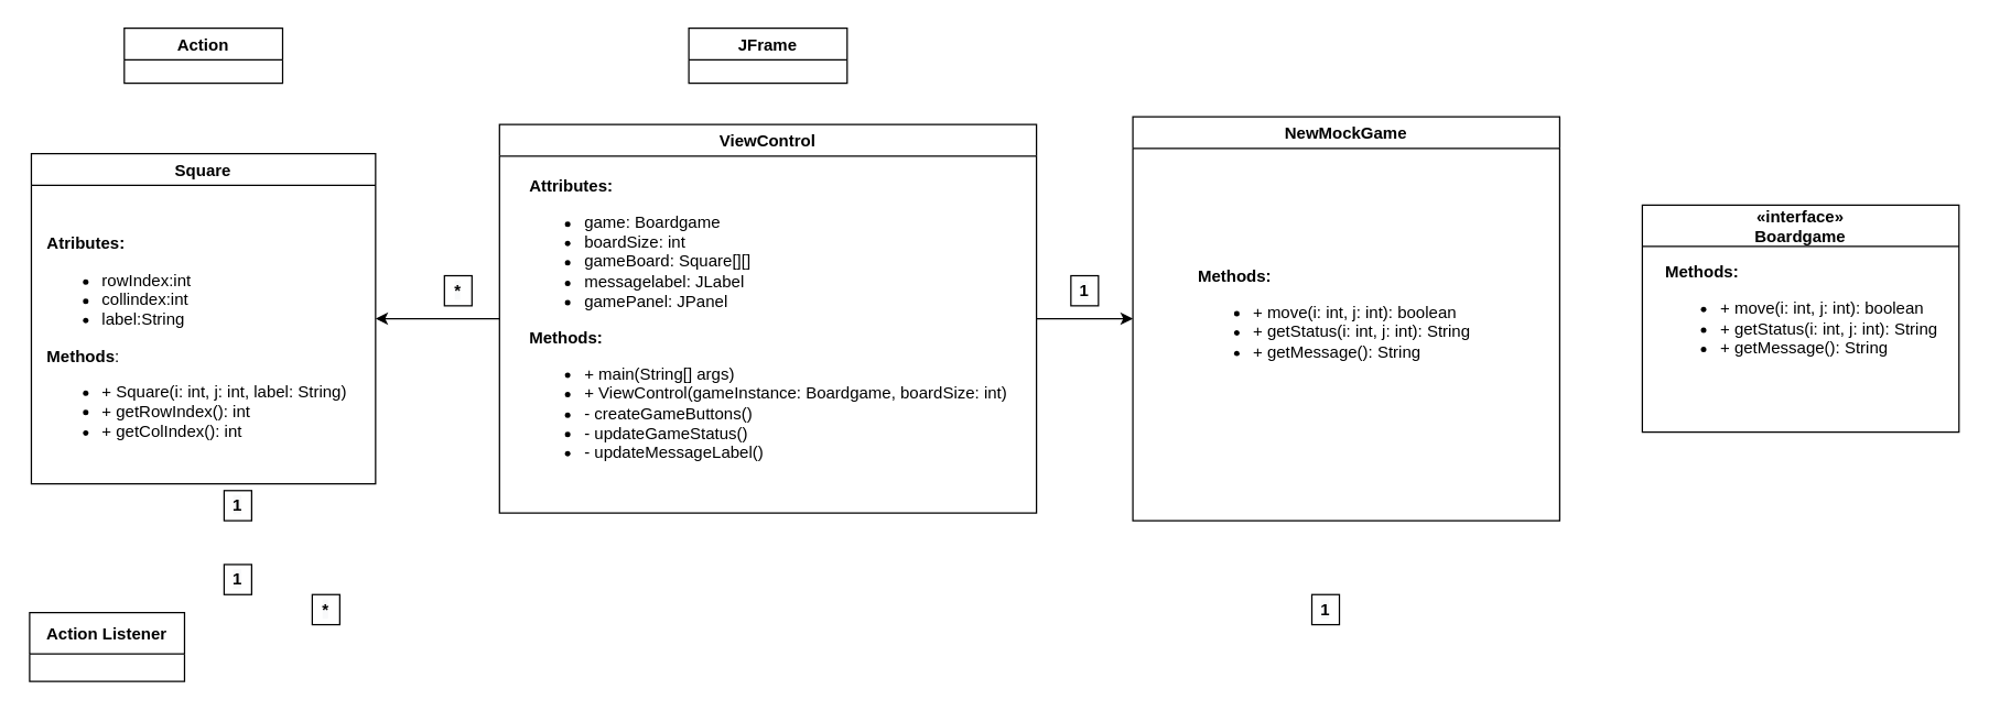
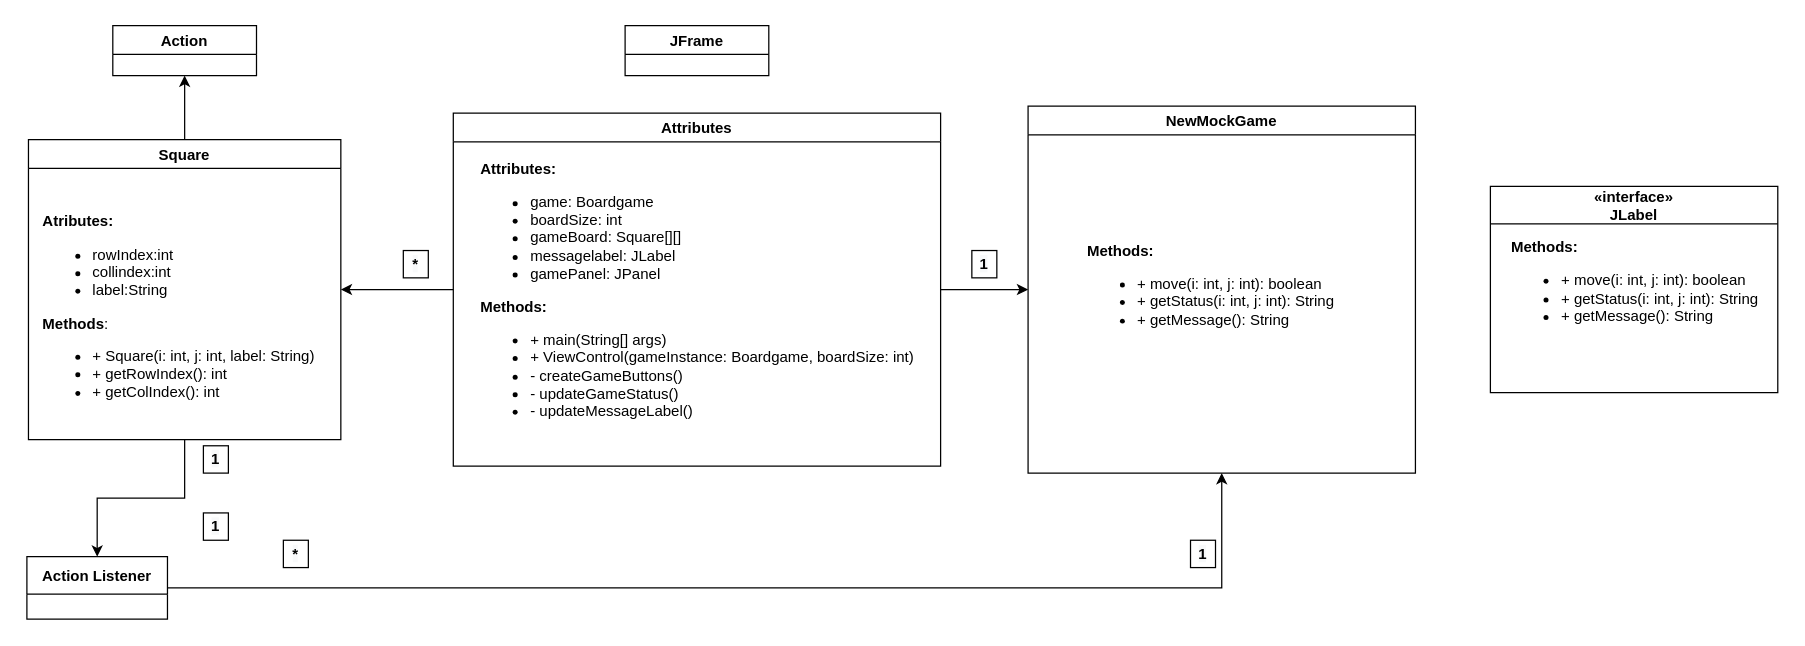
+ <mxCell id="11" style="edgeStyle=orthogonalEdgeStyle;rounded=0;orthogonalLoop=1;jettySize=auto;html=1;entryX=0.5;entryY=1;entryDx=0;entryDy=0;" parent="1" source="13" target="17" edge="1"><mxGeometry relative="1" as="geometry" /></mxCell>
- <mxCell id="8" value="ViewControl" style="swimlane;" parent="1" vertex="1"><mxGeometry x="362" y="90" width="390" height="282.5" as="geometry" /></mxCell>
+ <mxCell id="8" value="Attributes" style="swimlane;" parent="1" vertex="1"><mxGeometry x="362" y="90" width="390" height="282.5" as="geometry" /></mxCell>
- <mxCell id="2" value="«interface»&#10;Boardgame" style="swimlane;startSize=30;" parent="1" vertex="1"><mxGeometry x="1192" y="148.75" width="230" height="165" as="geometry" /></mxCell>
+ <mxCell id="2" value="«interface»&#10;JLabel" style="swimlane;startSize=30;" parent="1" vertex="1"><mxGeometry x="1192" y="148.75" width="230" height="165" as="geometry" /></mxCell>
+ <mxCell id="12" style="edgeStyle=orthogonalEdgeStyle;rounded=0;orthogonalLoop=1;jettySize=auto;html=1;entryX=0.5;entryY=0;entryDx=0;entryDy=0;" parent="1" source="13" target="16" edge="1"><mxGeometry relative="1" as="geometry" /></mxCell>
+ <mxCell id="15" style="edgeStyle=orthogonalEdgeStyle;rounded=0;orthogonalLoop=1;jettySize=auto;html=1;entryX=0.5;entryY=1;entryDx=0;entryDy=0;" parent="1" source="16" target="4" edge="1"><mxGeometry relative="1" as="geometry" /></mxCell>
